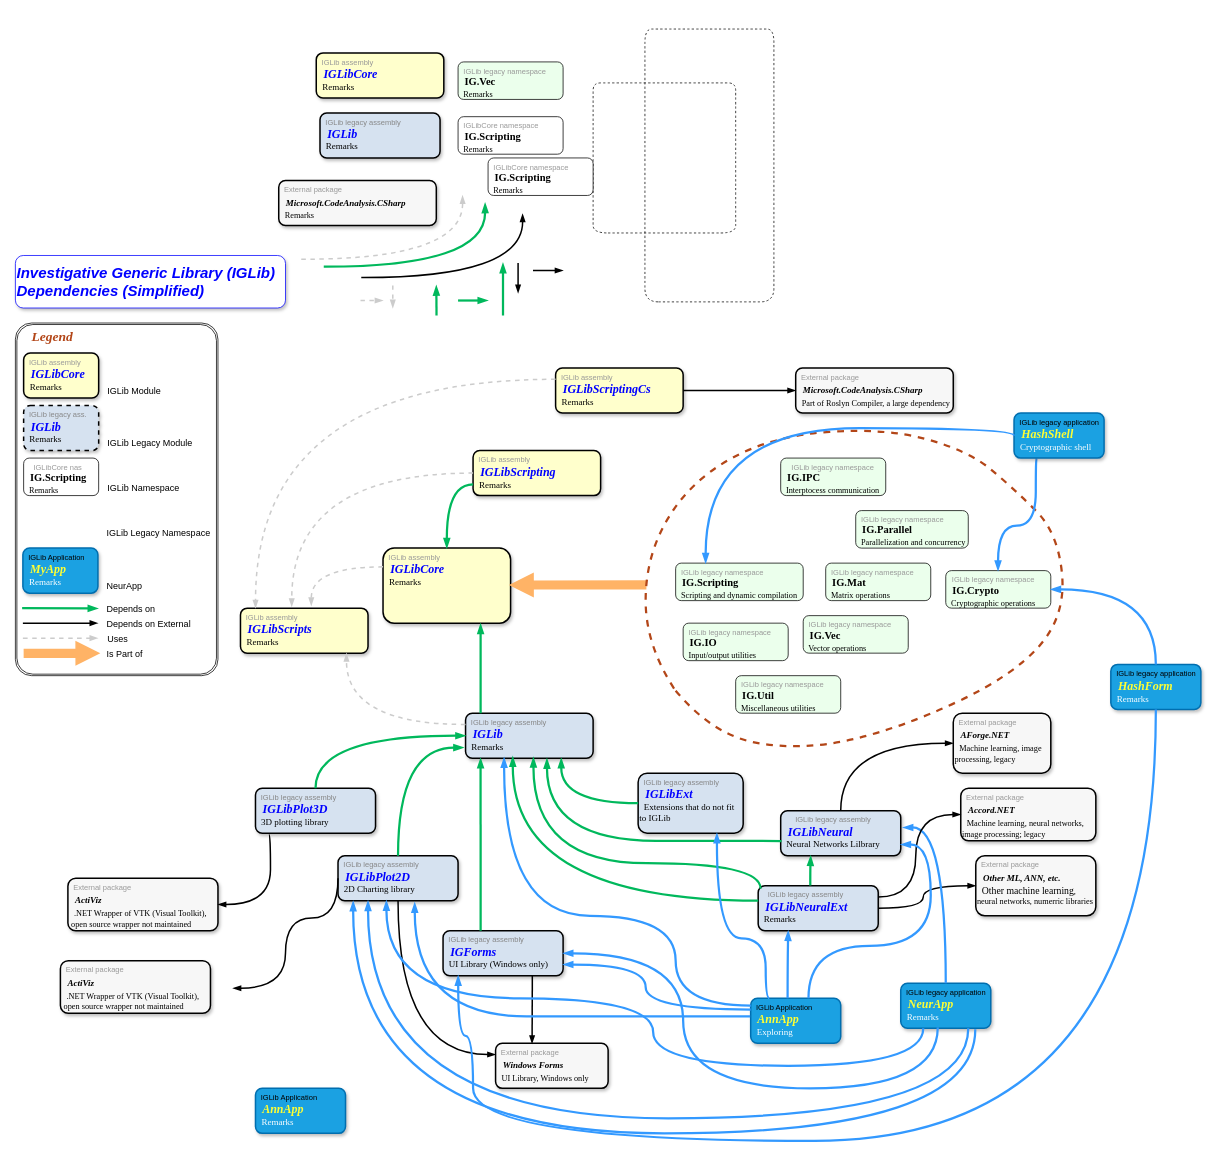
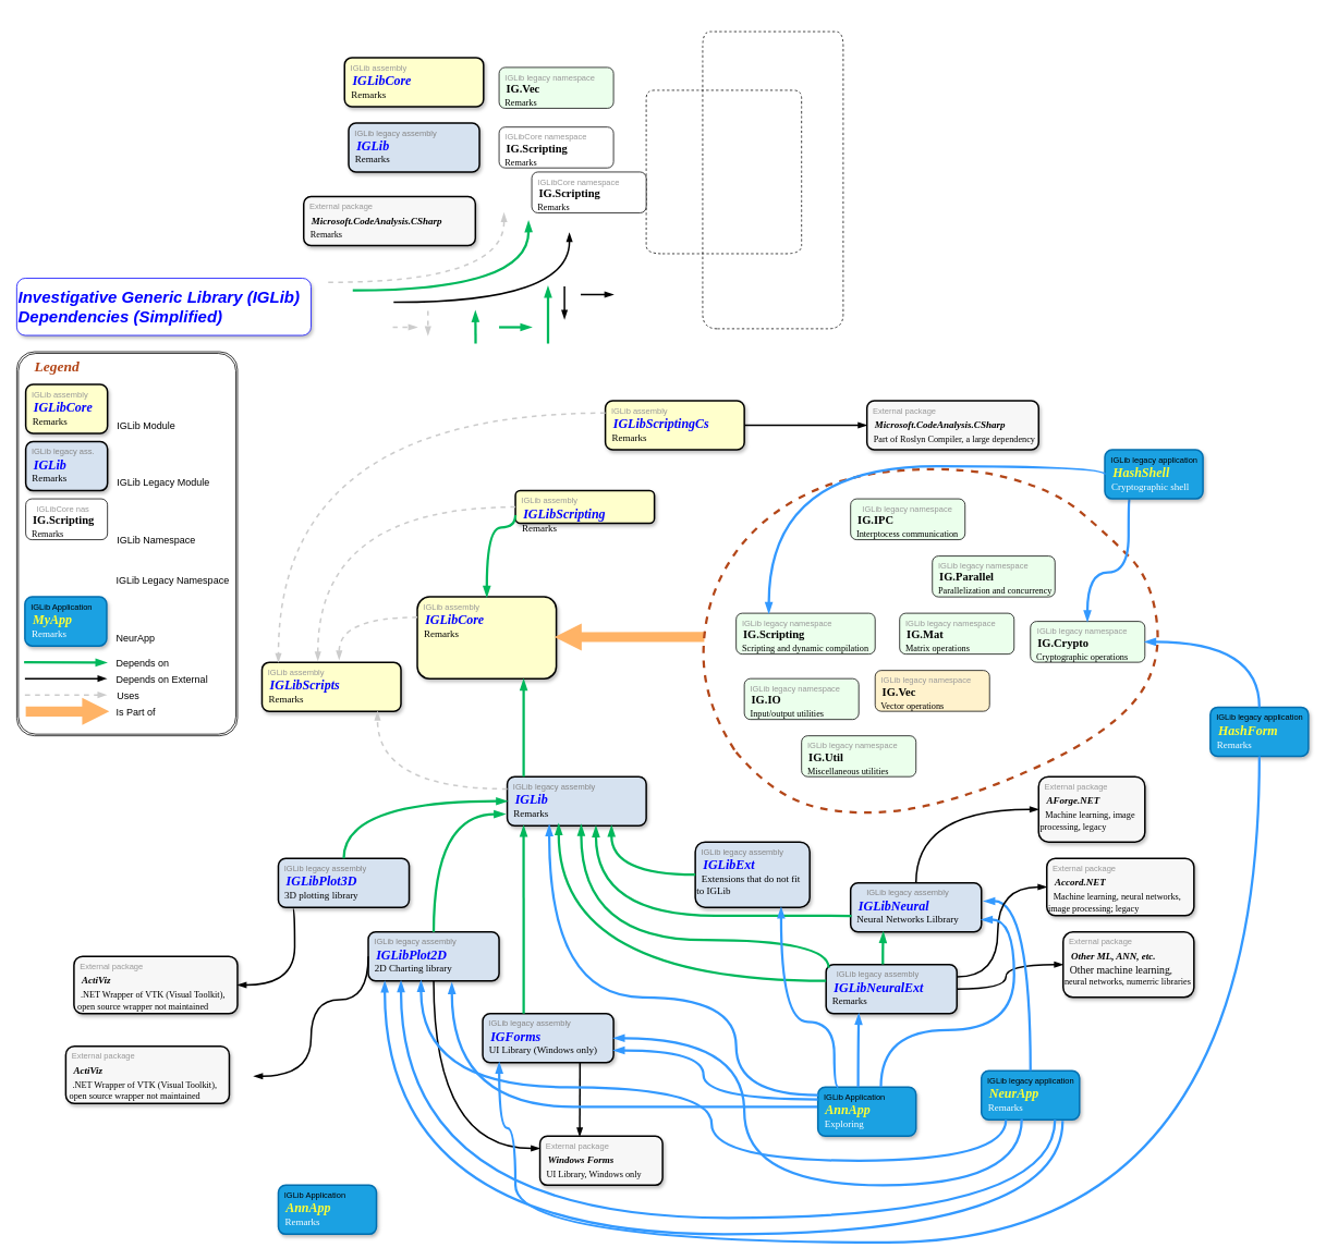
- <mxCell id="68" value="&lt;div style=&quot;font-size: 10px;&quot;&gt;&lt;font color=&quot;#878787&quot;&gt;&amp;nbsp; IGLib legacy ass.&lt;/font&gt;&lt;/div&gt;&lt;div style=&quot;font-size: 16px;&quot;&gt;&lt;span style=&quot;background-color: initial;&quot;&gt;&lt;font face=&quot;Times New Roman&quot; color=&quot;#0000ff&quot; style=&quot;font-size: 16px;&quot;&gt;&lt;b style=&quot;&quot;&gt;&lt;i style=&quot;&quot;&gt;&amp;nbsp; IGLib&lt;/i&gt;&lt;/b&gt;&lt;/font&gt;&lt;/span&gt;&lt;/div&gt;&lt;div style=&quot;&quot;&gt;&lt;font face=&quot;Times New Roman&quot; style=&quot;font-size: 12px;&quot;&gt;&amp;nbsp; &lt;/font&gt;&lt;font face=&quot;Times New Roman&quot; style=&quot;font-size: 12px;&quot;&gt;Remarks&lt;/font&gt;&lt;/div&gt;" style="rounded=1;whiteSpace=wrap;html=1;align=left;verticalAlign=top;gradientColor=none;strokeWidth=2;fillColor=#D6E2F0;shadow=1;dashed=1;" vertex="1" parent="1"><mxGeometry x="31" y="540" width="100" height="60" as="geometry" /></mxCell>
+ <mxCell id="68" value="&lt;div style=&quot;font-size: 10px;&quot;&gt;&lt;font color=&quot;#878787&quot;&gt;&amp;nbsp; IGLib legacy ass.&lt;/font&gt;&lt;/div&gt;&lt;div style=&quot;font-size: 16px;&quot;&gt;&lt;span style=&quot;background-color: initial;&quot;&gt;&lt;font face=&quot;Times New Roman&quot; color=&quot;#0000ff&quot; style=&quot;font-size: 16px;&quot;&gt;&lt;b style=&quot;&quot;&gt;&lt;i style=&quot;&quot;&gt;&amp;nbsp; IGLib&lt;/i&gt;&lt;/b&gt;&lt;/font&gt;&lt;/span&gt;&lt;/div&gt;&lt;div style=&quot;&quot;&gt;&lt;font face=&quot;Times New Roman&quot; style=&quot;font-size: 12px;&quot;&gt;&amp;nbsp; &lt;/font&gt;&lt;font face=&quot;Times New Roman&quot; style=&quot;font-size: 12px;&quot;&gt;Remarks&lt;/font&gt;&lt;/div&gt;" style="rounded=1;whiteSpace=wrap;html=1;align=left;verticalAlign=top;gradientColor=none;strokeWidth=2;fillColor=#D6E2F0;shadow=1;" vertex="1" parent="1"><mxGeometry x="31" y="540" width="100" height="60" as="geometry" /></mxCell>
- <mxCell id="27" value="&lt;div style=&quot;font-size: 10px;&quot;&gt;&lt;font color=&quot;#999999&quot;&gt;&amp;nbsp; IGLib assembly&lt;/font&gt;&lt;/div&gt;&lt;div style=&quot;&quot;&gt;&lt;span style=&quot;background-color: initial;&quot;&gt;&lt;font size=&quot;1&quot; face=&quot;Times New Roman&quot; color=&quot;#0000ff&quot; style=&quot;&quot;&gt;&lt;b style=&quot;&quot;&gt;&lt;i style=&quot;font-size: 16px;&quot;&gt;&amp;nbsp; IGLibScripting&lt;/i&gt;&lt;/b&gt;&lt;/font&gt;&lt;/span&gt;&lt;/div&gt;&lt;div style=&quot;&quot;&gt;&lt;font face=&quot;Times New Roman&quot; style=&quot;font-size: 13px;&quot;&gt;&amp;nbsp; &lt;/font&gt;&lt;font face=&quot;Times New Roman&quot; style=&quot;font-size: 12px;&quot;&gt;Remarks&lt;/font&gt;&lt;/div&gt;" style="rounded=1;whiteSpace=wrap;html=1;align=left;verticalAlign=top;gradientColor=none;strokeWidth=2;fillColor=#FFFFCC;strokeColor=default;shadow=1;" vertex="1" parent="1"><mxGeometry x="630" y="600" width="170" height="60" as="geometry" /></mxCell>
+ <mxCell id="27" value="&lt;div style=&quot;font-size: 10px;&quot;&gt;&lt;font color=&quot;#999999&quot;&gt;&amp;nbsp; IGLib assembly&lt;/font&gt;&lt;/div&gt;&lt;div style=&quot;&quot;&gt;&lt;span style=&quot;background-color: initial;&quot;&gt;&lt;font size=&quot;1&quot; face=&quot;Times New Roman&quot; color=&quot;#0000ff&quot; style=&quot;&quot;&gt;&lt;b style=&quot;&quot;&gt;&lt;i style=&quot;font-size: 16px;&quot;&gt;&amp;nbsp; IGLibScripting&lt;/i&gt;&lt;/b&gt;&lt;/font&gt;&lt;/span&gt;&lt;/div&gt;&lt;div style=&quot;&quot;&gt;&lt;font face=&quot;Times New Roman&quot; style=&quot;font-size: 13px;&quot;&gt;&amp;nbsp; &lt;/font&gt;&lt;font face=&quot;Times New Roman&quot; style=&quot;font-size: 12px;&quot;&gt;Remarks&lt;/font&gt;&lt;/div&gt;" style="rounded=1;whiteSpace=wrap;html=1;align=left;verticalAlign=top;gradientColor=none;strokeWidth=2;fillColor=#FFFFCC;strokeColor=default;shadow=1;" vertex="1" parent="1"><mxGeometry x="630" y="600" width="170" height="40" as="geometry" /></mxCell>
- <mxCell id="71" value="IGLib Namespace" style="text;html=1;align=left;verticalAlign=bottom;whiteSpace=wrap;rounded=0;" vertex="1" parent="1"><mxGeometry x="141" y="640" width="120" height="20" as="geometry" /></mxCell>
+ <mxCell id="71" value="IGLib Namespace" style="text;html=1;align=left;verticalAlign=bottom;whiteSpace=wrap;rounded=0;" vertex="1" parent="1"><mxGeometry x="141" y="650" width="120" height="20" as="geometry" /></mxCell>
- <mxCell id="81" value="&lt;div style=&quot;text-align: center; font-size: 10px;&quot;&gt;&lt;font color=&quot;#999999&quot;&gt;&amp;nbsp; IGLib legacy namespace&lt;/font&gt;&lt;/div&gt;&lt;div style=&quot;&quot;&gt;&lt;span style=&quot;background-color: initial;&quot;&gt;&lt;font size=&quot;1&quot; face=&quot;Times New Roman&quot; style=&quot;&quot;&gt;&lt;b style=&quot;font-size: 14px;&quot;&gt;&amp;nbsp; IG.Vec&lt;/b&gt;&lt;/font&gt;&lt;/span&gt;&lt;/div&gt;&lt;div style=&quot;&quot;&gt;&lt;font face=&quot;Times New Roman&quot; style=&quot;font-size: 11px;&quot;&gt;&amp;nbsp; Vector operations&lt;/font&gt;&lt;/div&gt;" style="rounded=1;whiteSpace=wrap;html=1;align=left;verticalAlign=top;strokeWidth=1;fillColor=#EBFFEC;" vertex="1" parent="80"><mxGeometry x="230" y="240" width="140" height="50" as="geometry" /></mxCell>
+ <mxCell id="81" value="&lt;div style=&quot;text-align: center; font-size: 10px;&quot;&gt;&lt;font color=&quot;#999999&quot;&gt;&amp;nbsp; IGLib legacy namespace&lt;/font&gt;&lt;/div&gt;&lt;div style=&quot;&quot;&gt;&lt;span style=&quot;background-color: initial;&quot;&gt;&lt;font size=&quot;1&quot; face=&quot;Times New Roman&quot; style=&quot;&quot;&gt;&lt;b style=&quot;font-size: 14px;&quot;&gt;&amp;nbsp; IG.Vec&lt;/b&gt;&lt;/font&gt;&lt;/span&gt;&lt;/div&gt;&lt;div style=&quot;&quot;&gt;&lt;font face=&quot;Times New Roman&quot; style=&quot;font-size: 11px;&quot;&gt;&amp;nbsp; Vector operations&lt;/font&gt;&lt;/div&gt;" style="rounded=1;whiteSpace=wrap;html=1;align=left;verticalAlign=top;strokeWidth=1;fillColor=#fff2cc;" vertex="1" parent="80"><mxGeometry x="230" y="240" width="140" height="50" as="geometry" /></mxCell>
- <mxCell id="107" value="&lt;div style=&quot;font-size: 10px;&quot;&gt;&lt;font color=&quot;#000000&quot;&gt;&amp;nbsp; IGLib legacy application&lt;/font&gt;&lt;/div&gt;&lt;div style=&quot;&quot;&gt;&lt;span style=&quot;background-color: initial;&quot;&gt;&lt;font color=&quot;#ffff33&quot; size=&quot;1&quot; face=&quot;Times New Roman&quot; style=&quot;&quot;&gt;&lt;b style=&quot;&quot;&gt;&lt;i style=&quot;font-size: 16px;&quot;&gt;&amp;nbsp; HashForm&lt;/i&gt;&lt;/b&gt;&lt;/font&gt;&lt;/span&gt;&lt;/div&gt;&lt;div style=&quot;&quot;&gt;&lt;font face=&quot;Times New Roman&quot; style=&quot;font-size: 13px;&quot;&gt;&amp;nbsp; &lt;/font&gt;&lt;font face=&quot;Times New Roman&quot; style=&quot;font-size: 12px;&quot;&gt;Remarks&lt;/font&gt;&lt;/div&gt;" style="rounded=1;whiteSpace=wrap;html=1;align=left;verticalAlign=top;strokeWidth=2;fillColor=#1ba1e2;strokeColor=#006EAF;shadow=1;fontColor=#ffffff;" vertex="1" parent="1"><mxGeometry x="1480" y="885" width="120" height="60" as="geometry" /></mxCell>
+ <mxCell id="107" value="&lt;div style=&quot;font-size: 10px;&quot;&gt;&lt;font color=&quot;#000000&quot;&gt;&amp;nbsp; IGLib legacy application&lt;/font&gt;&lt;/div&gt;&lt;div style=&quot;&quot;&gt;&lt;span style=&quot;background-color: initial;&quot;&gt;&lt;font color=&quot;#ffff33&quot; size=&quot;1&quot; face=&quot;Times New Roman&quot; style=&quot;&quot;&gt;&lt;b style=&quot;&quot;&gt;&lt;i style=&quot;font-size: 16px;&quot;&gt;&amp;nbsp; HashForm&lt;/i&gt;&lt;/b&gt;&lt;/font&gt;&lt;/span&gt;&lt;/div&gt;&lt;div style=&quot;&quot;&gt;&lt;font face=&quot;Times New Roman&quot; style=&quot;font-size: 13px;&quot;&gt;&amp;nbsp; &lt;/font&gt;&lt;font face=&quot;Times New Roman&quot; style=&quot;font-size: 12px;&quot;&gt;Remarks&lt;/font&gt;&lt;/div&gt;" style="rounded=1;whiteSpace=wrap;html=1;align=left;verticalAlign=top;strokeWidth=2;fillColor=#1ba1e2;strokeColor=#006EAF;shadow=1;fontColor=#ffffff;" vertex="1" parent="1"><mxGeometry x="1480" y="865" width="120" height="60" as="geometry" /></mxCell>
